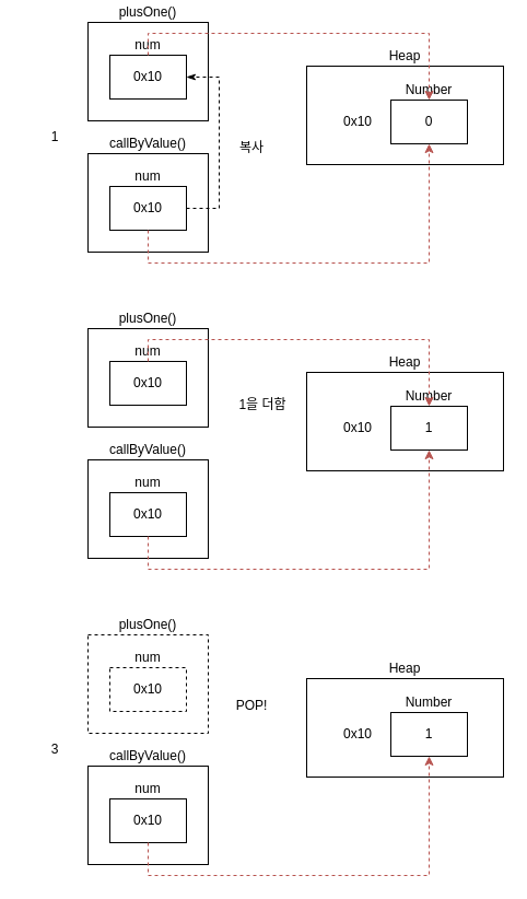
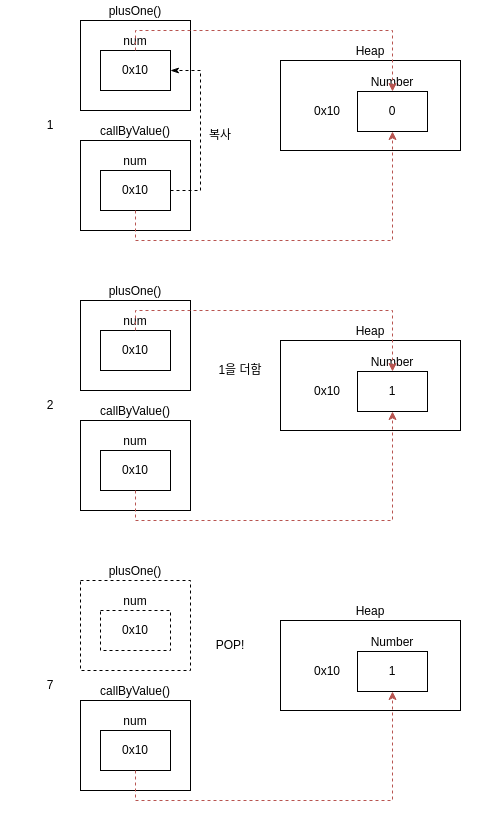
- <mxCell id="27" value="복사" style="text;html=1;strokeColor=none;fillColor=none;align=center;verticalAlign=middle;whiteSpace=wrap;rounded=0;" parent="1" vertex="1"><mxGeometry x="200" y="120" width="60" height="30" as="geometry" /></mxCell>
+ <mxCell id="27" value="복사" style="text;html=1;strokeColor=none;fillColor=none;align=center;verticalAlign=middle;whiteSpace=wrap;rounded=0;" parent="1" vertex="1"><mxGeometry x="190" y="120" width="60" height="30" as="geometry" /></mxCell>
+ <mxCell id="37" value="2" style="text;html=1;strokeColor=none;fillColor=none;align=center;verticalAlign=middle;whiteSpace=wrap;rounded=0;" parent="1" vertex="1"><mxGeometry x="20" y="390" width="60" height="30" as="geometry" /></mxCell>
- <mxCell id="47" value="3" style="text;html=1;strokeColor=none;fillColor=none;align=center;verticalAlign=middle;whiteSpace=wrap;rounded=0;" parent="1" vertex="1"><mxGeometry x="20" y="670" width="60" height="30" as="geometry" /></mxCell>
+ <mxCell id="47" value="7" style="text;html=1;strokeColor=none;fillColor=none;align=center;verticalAlign=middle;whiteSpace=wrap;rounded=0;" parent="1" vertex="1"><mxGeometry x="20" y="670" width="60" height="30" as="geometry" /></mxCell>
